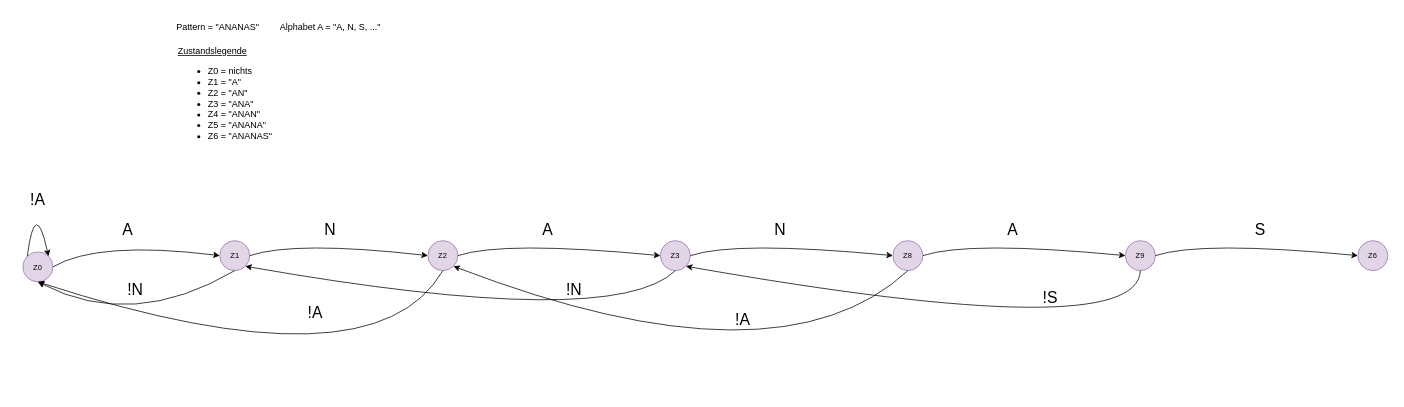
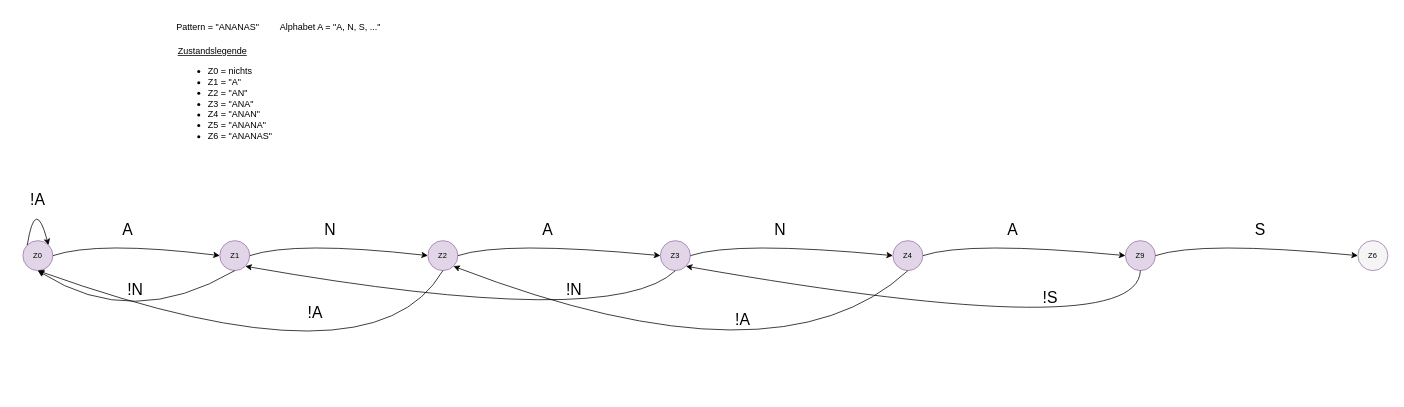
- <mxCell id="8" value="Z8" style="ellipse;whiteSpace=wrap;html=1;aspect=fixed;fontSize=10;fillColor=#e1d5e7;strokeColor=#9673a6;" parent="1" vertex="1"><mxGeometry x="1190" y="320" width="40" height="40" as="geometry" /></mxCell>
+ <mxCell id="8" value="Z4" style="ellipse;whiteSpace=wrap;html=1;aspect=fixed;fontSize=10;fillColor=#e1d5e7;strokeColor=#9673a6;" parent="1" vertex="1"><mxGeometry x="1190" y="320" width="40" height="40" as="geometry" /></mxCell>
- <mxCell id="10" value="Z6" style="ellipse;whiteSpace=wrap;html=1;aspect=fixed;fontSize=10;fillColor=#e1d5e7;strokeColor=#9673a6;" parent="1" vertex="1"><mxGeometry x="1810" y="320" width="40" height="40" as="geometry" /></mxCell>
+ <mxCell id="10" value="Z6" style="ellipse;whiteSpace=wrap;html=1;aspect=fixed;fontSize=10;fillColor=#f5f5f5;strokeColor=#9673a6;" parent="1" vertex="1"><mxGeometry x="1810" y="320" width="40" height="40" as="geometry" /></mxCell>
- <mxCell id="2" value="Z0" style="ellipse;whiteSpace=wrap;html=1;aspect=fixed;fontSize=10;fillColor=#e1d5e7;strokeColor=#9673a6;" parent="1" vertex="1"><mxGeometry x="30" y="335" width="40" height="40" as="geometry" /></mxCell>
+ <mxCell id="2" value="Z0" style="ellipse;whiteSpace=wrap;html=1;aspect=fixed;fontSize=10;fillColor=#e1d5e7;strokeColor=#9673a6;" parent="1" vertex="1"><mxGeometry x="30" y="320" width="40" height="40" as="geometry" /></mxCell>
